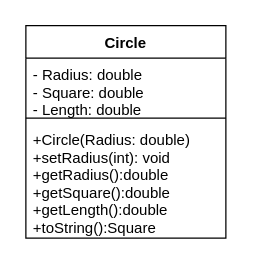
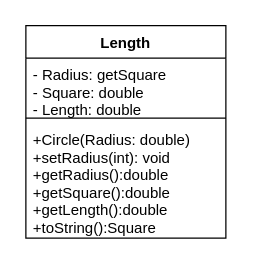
- <mxCell id="2" value="Circle" style="swimlane;fontStyle=1;align=center;verticalAlign=top;childLayout=stackLayout;horizontal=1;startSize=26;horizontalStack=0;resizeParent=1;resizeParentMax=0;resizeLast=0;collapsible=1;marginBottom=0;" parent="1" vertex="1"><mxGeometry x="20" y="20" width="160" height="170" as="geometry" /></mxCell>
+ <mxCell id="2" value="Length" style="swimlane;fontStyle=1;align=center;verticalAlign=top;childLayout=stackLayout;horizontal=1;startSize=26;horizontalStack=0;resizeParent=1;resizeParentMax=0;resizeLast=0;collapsible=1;marginBottom=0;" parent="1" vertex="1"><mxGeometry x="20" y="20" width="160" height="170" as="geometry" /></mxCell>
- <mxCell id="3" value="- Radius: double&#10;- Square: double&#10;- Length: double" style="text;strokeColor=none;fillColor=none;align=left;verticalAlign=top;spacingLeft=4;spacingRight=4;overflow=hidden;rotatable=0;points=[[0,0.5],[1,0.5]];portConstraint=eastwest;" parent="2" vertex="1"><mxGeometry y="26" width="160" height="44" as="geometry" /></mxCell>
+ <mxCell id="3" value="- Radius: getSquare&#10;- Square: double&#10;- Length: double" style="text;strokeColor=none;fillColor=none;align=left;verticalAlign=top;spacingLeft=4;spacingRight=4;overflow=hidden;rotatable=0;points=[[0,0.5],[1,0.5]];portConstraint=eastwest;" parent="2" vertex="1"><mxGeometry y="26" width="160" height="44" as="geometry" /></mxCell>
